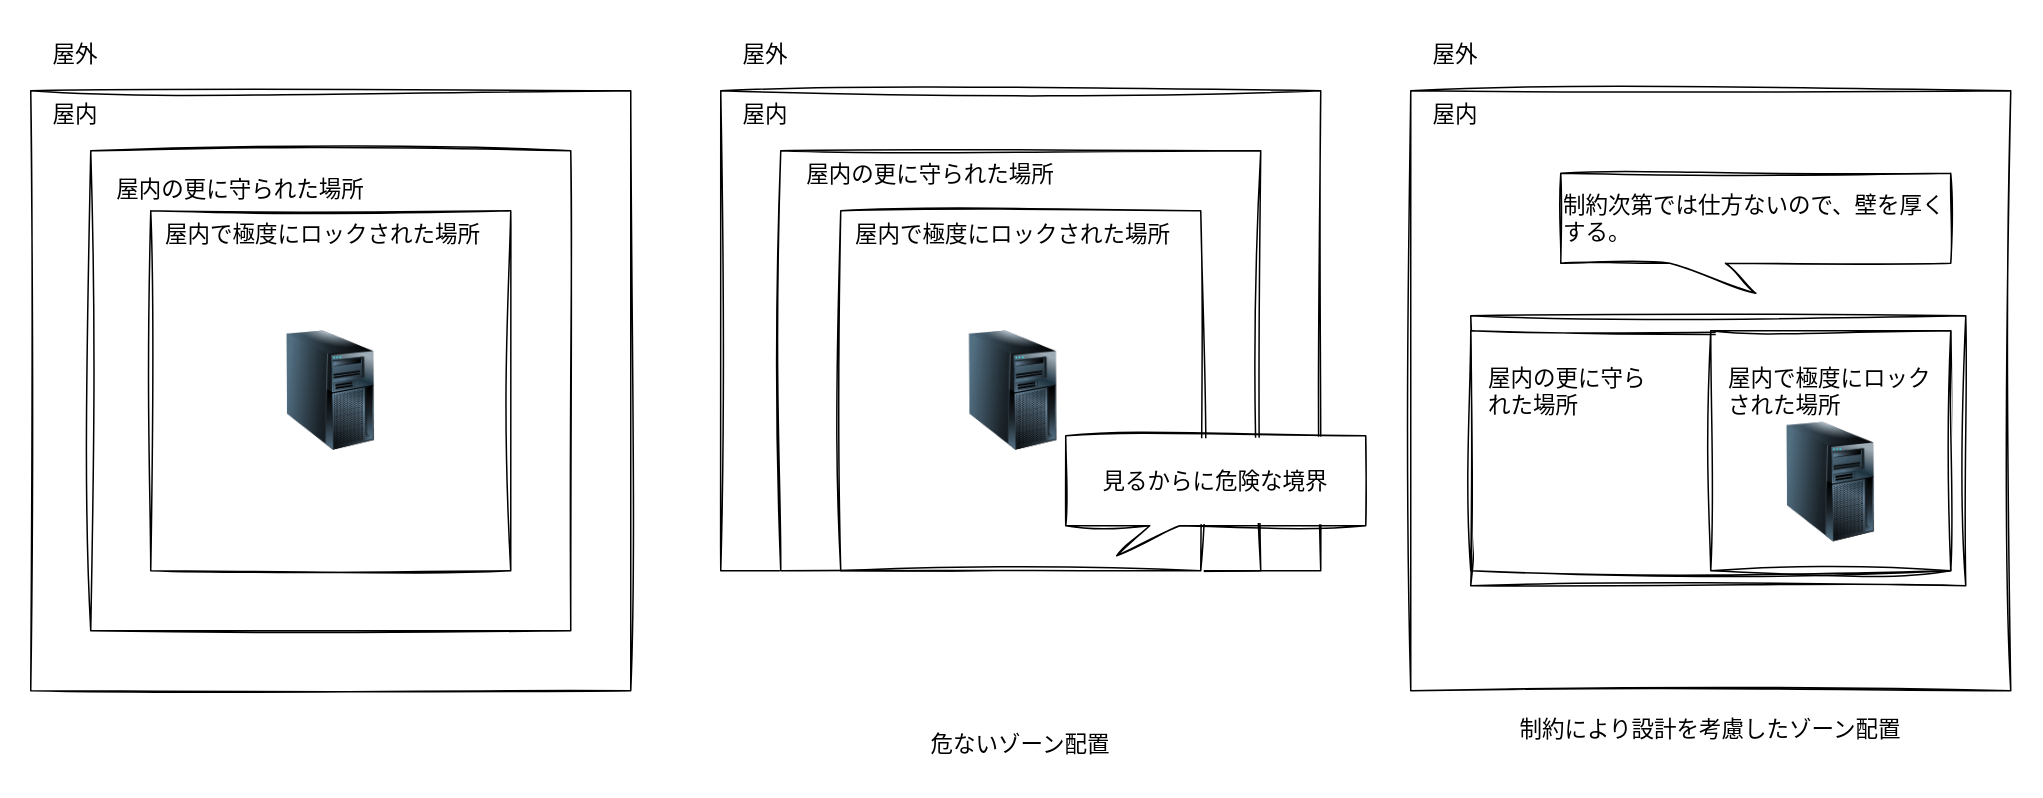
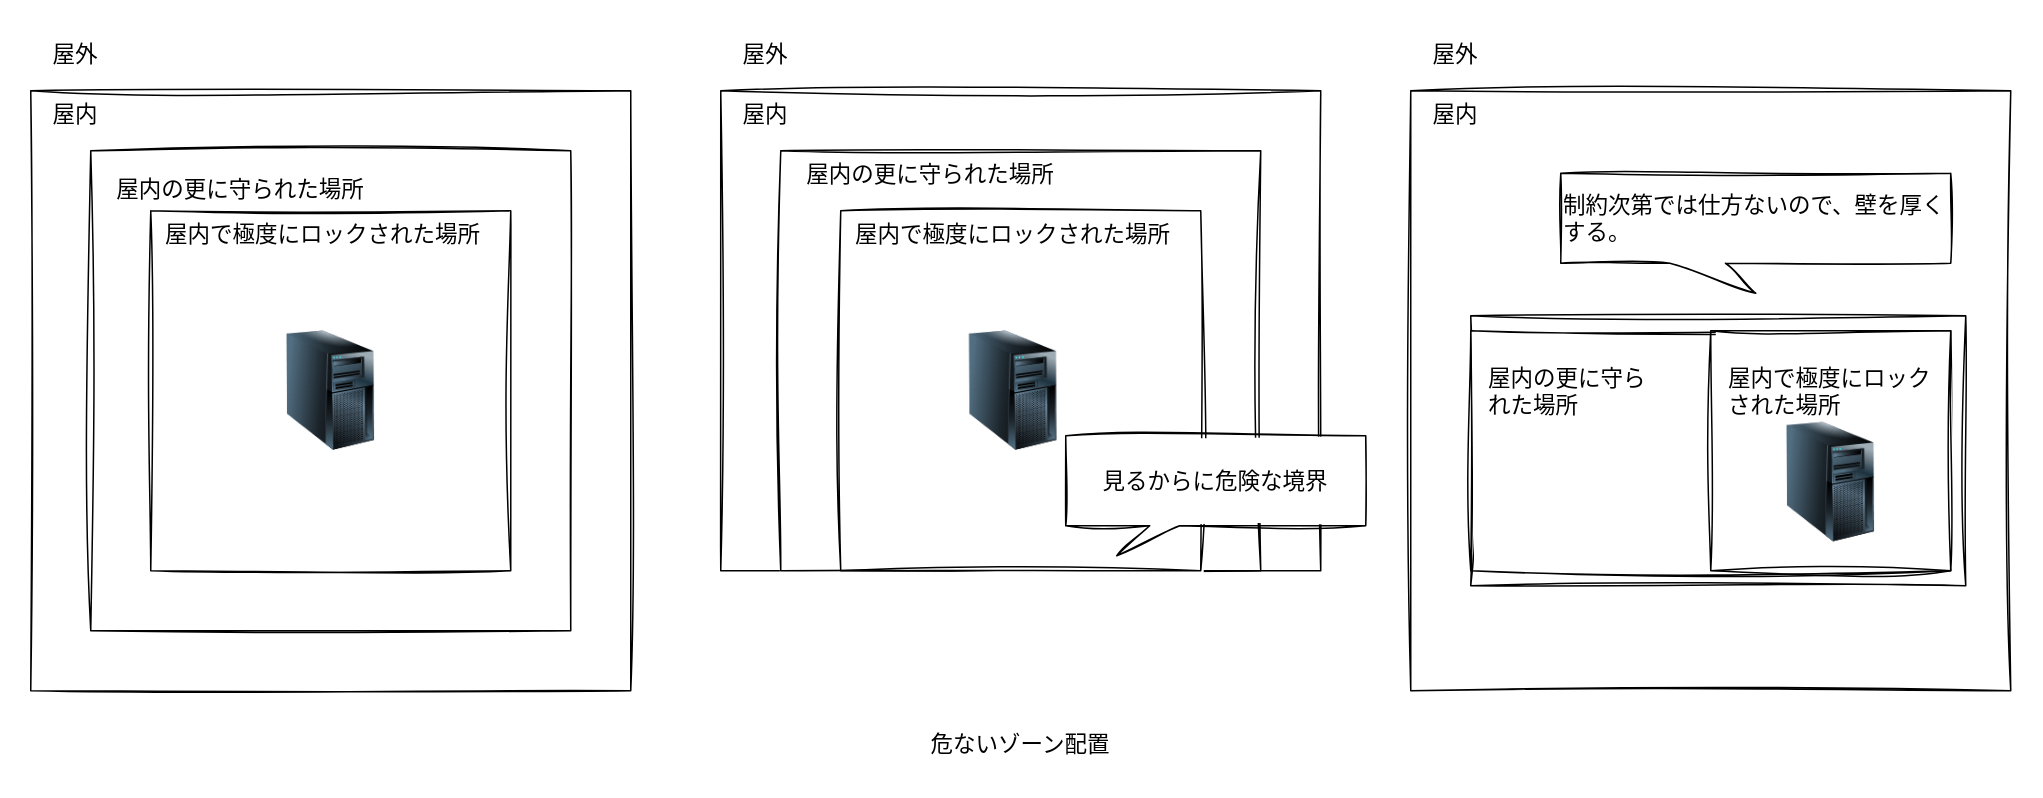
- <mxCell id="30" value="制約により設計を考慮したゾーン配置" style="text;html=1;strokeColor=none;fillColor=none;align=center;verticalAlign=middle;whiteSpace=wrap;rounded=0;fontSize=15;fontFamily=Architects Daughter;" vertex="1" parent="1"><mxGeometry x="940" y="470" width="400" height="30" as="geometry" /></mxCell>
